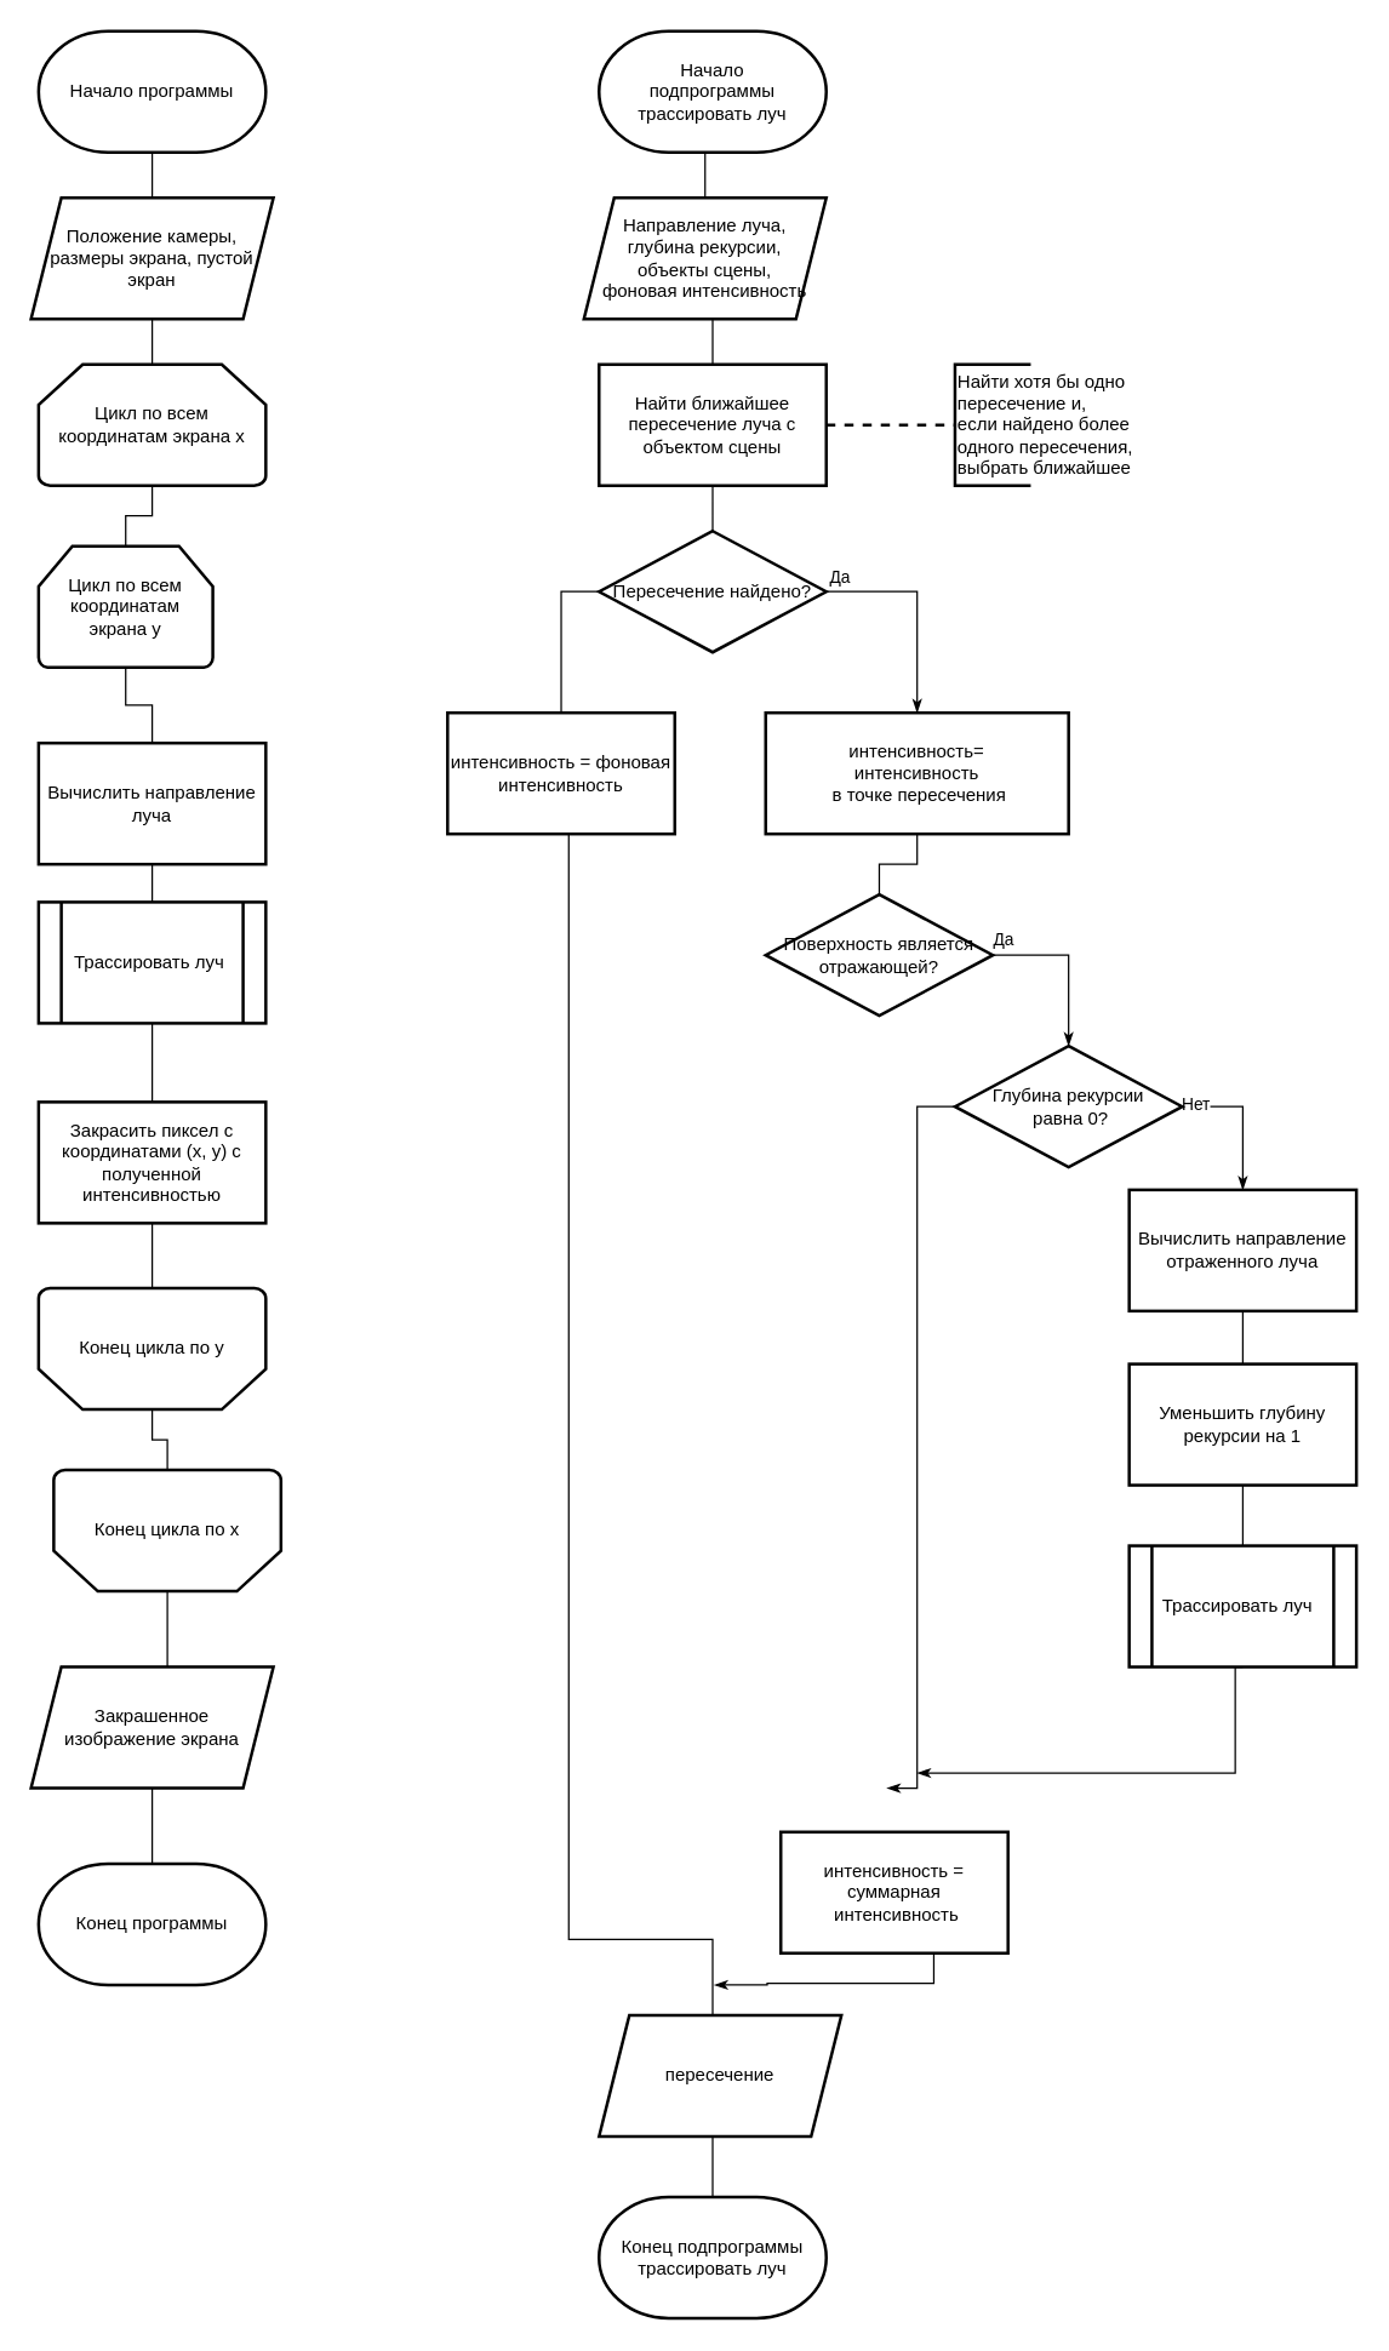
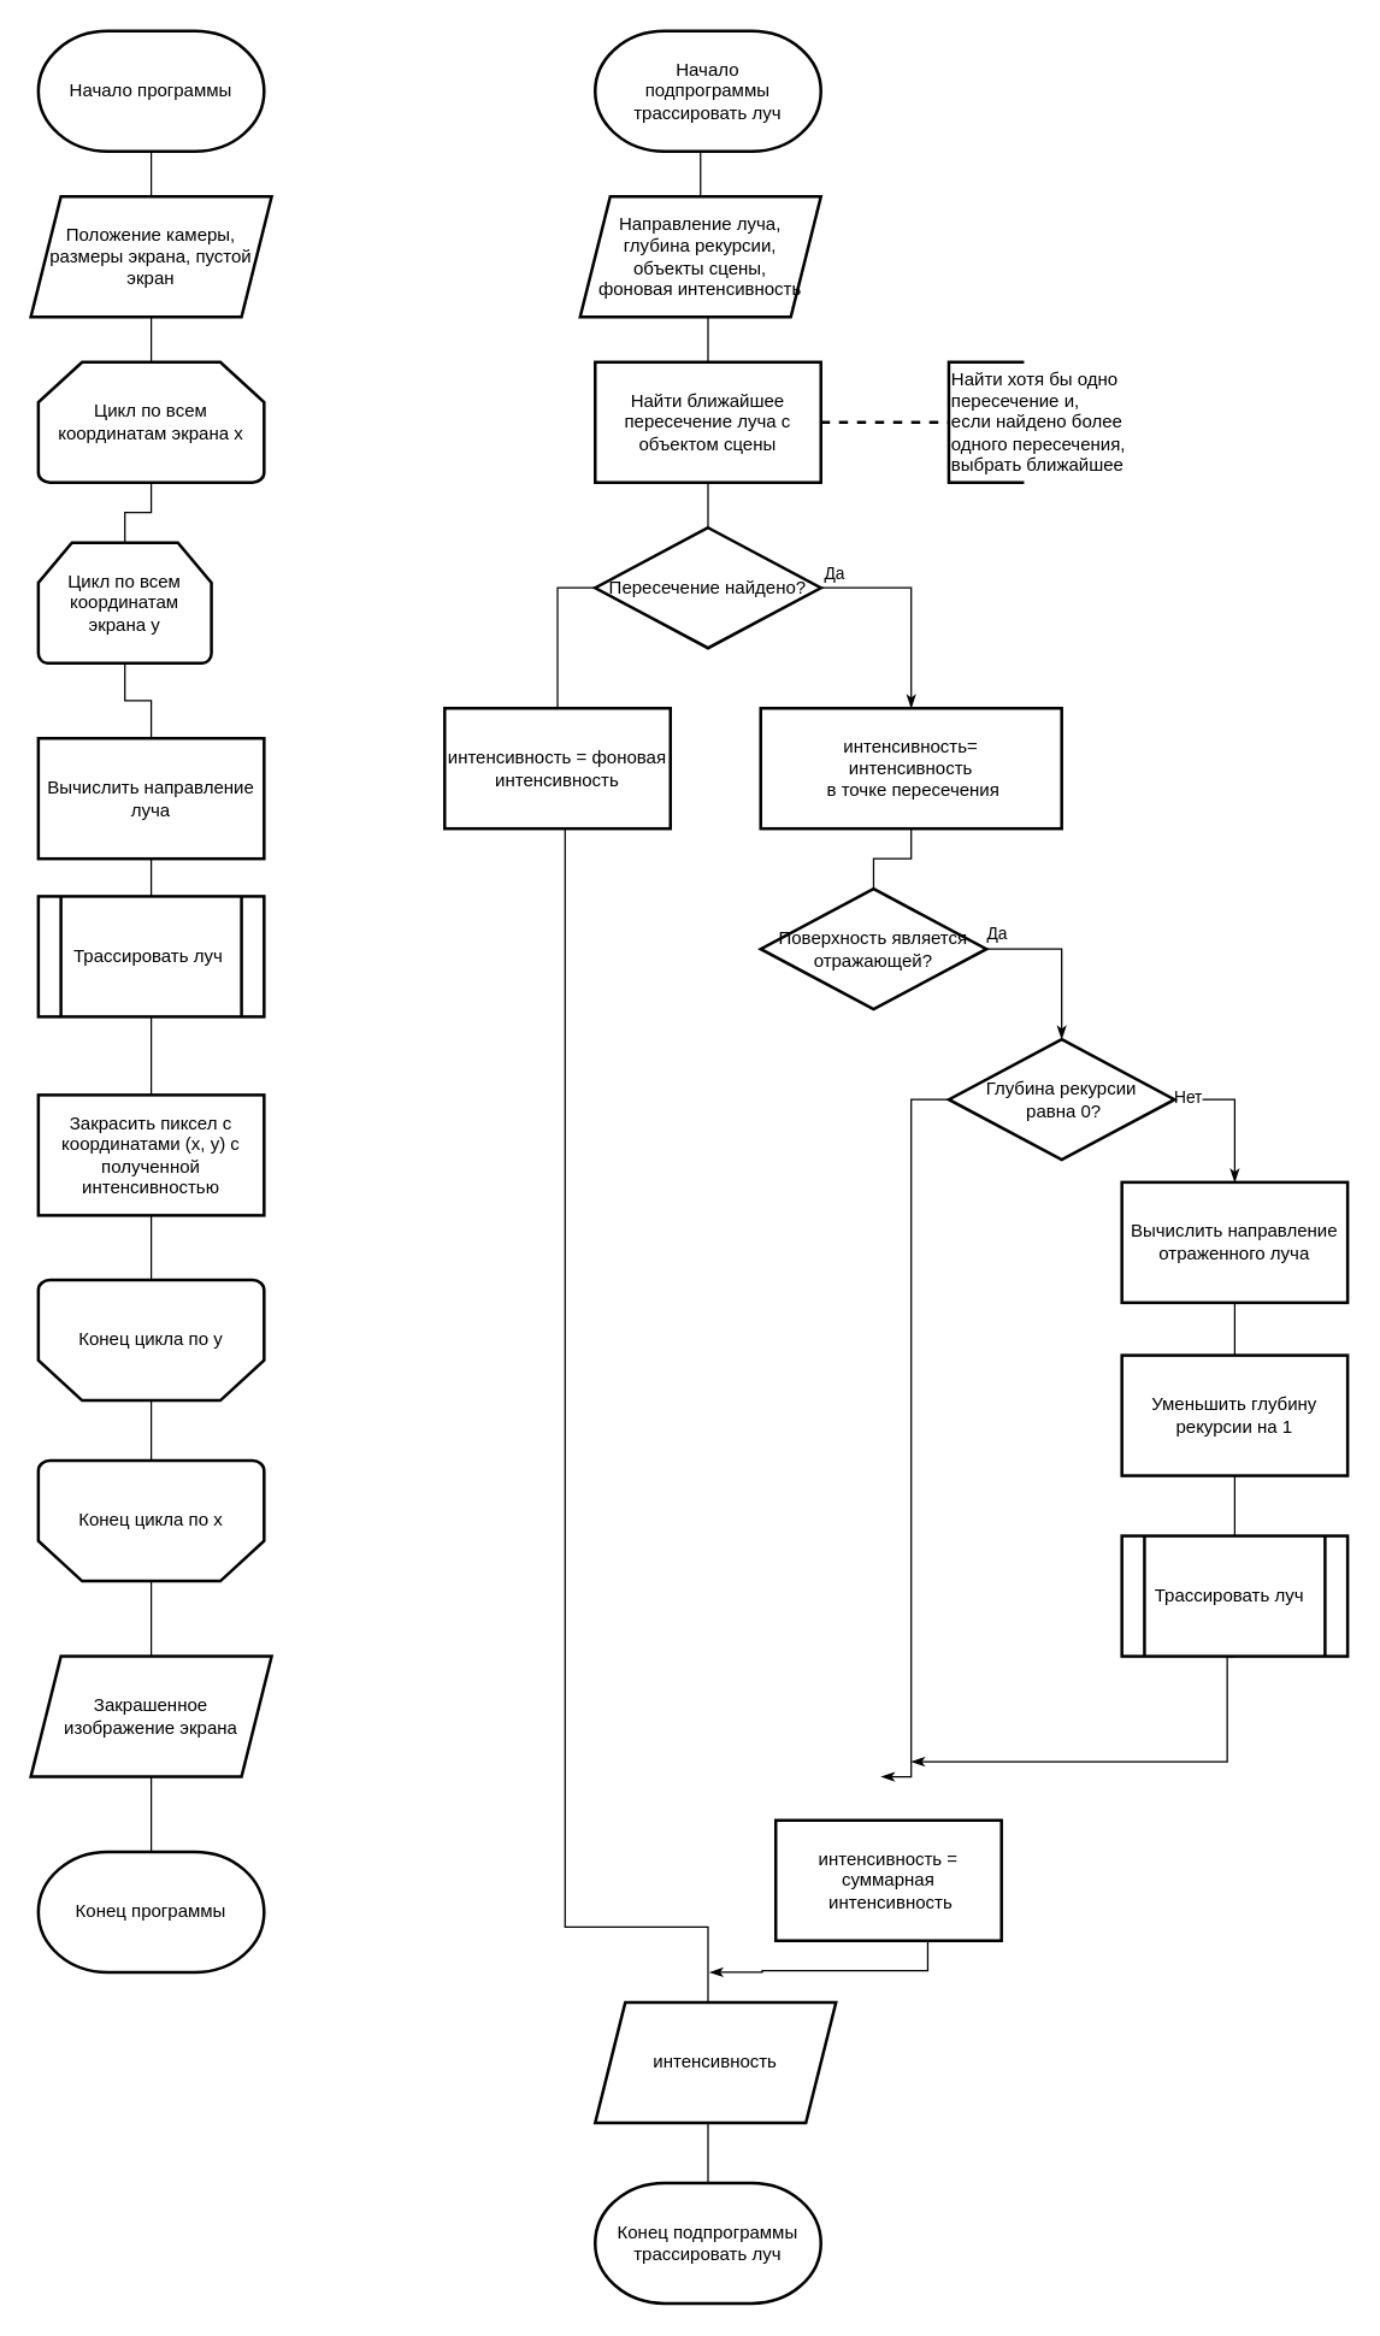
- <mxCell id="14" value="Конец цикла по x" style="strokeWidth=2;html=1;shape=mxgraph.flowchart.loop_limit;whiteSpace=wrap;direction=west;" parent="1" vertex="1"><mxGeometry x="35" y="970" width="150" height="80" as="geometry" /></mxCell>
+ <mxCell id="14" value="Конец цикла по x" style="strokeWidth=2;html=1;shape=mxgraph.flowchart.loop_limit;whiteSpace=wrap;direction=west;" parent="1" vertex="1"><mxGeometry x="25" y="970" width="150" height="80" as="geometry" /></mxCell>
- <mxCell id="53" value="пересечение" style="shape=parallelogram;perimeter=parallelogramPerimeter;whiteSpace=wrap;html=1;fixedSize=1;strokeWidth=2;" vertex="1" parent="1"><mxGeometry x="395" y="1330" width="160" height="80" as="geometry" /></mxCell>
+ <mxCell id="53" value="интенсивность" style="shape=parallelogram;perimeter=parallelogramPerimeter;whiteSpace=wrap;html=1;fixedSize=1;strokeWidth=2;" vertex="1" parent="1"><mxGeometry x="395" y="1330" width="160" height="80" as="geometry" /></mxCell>
